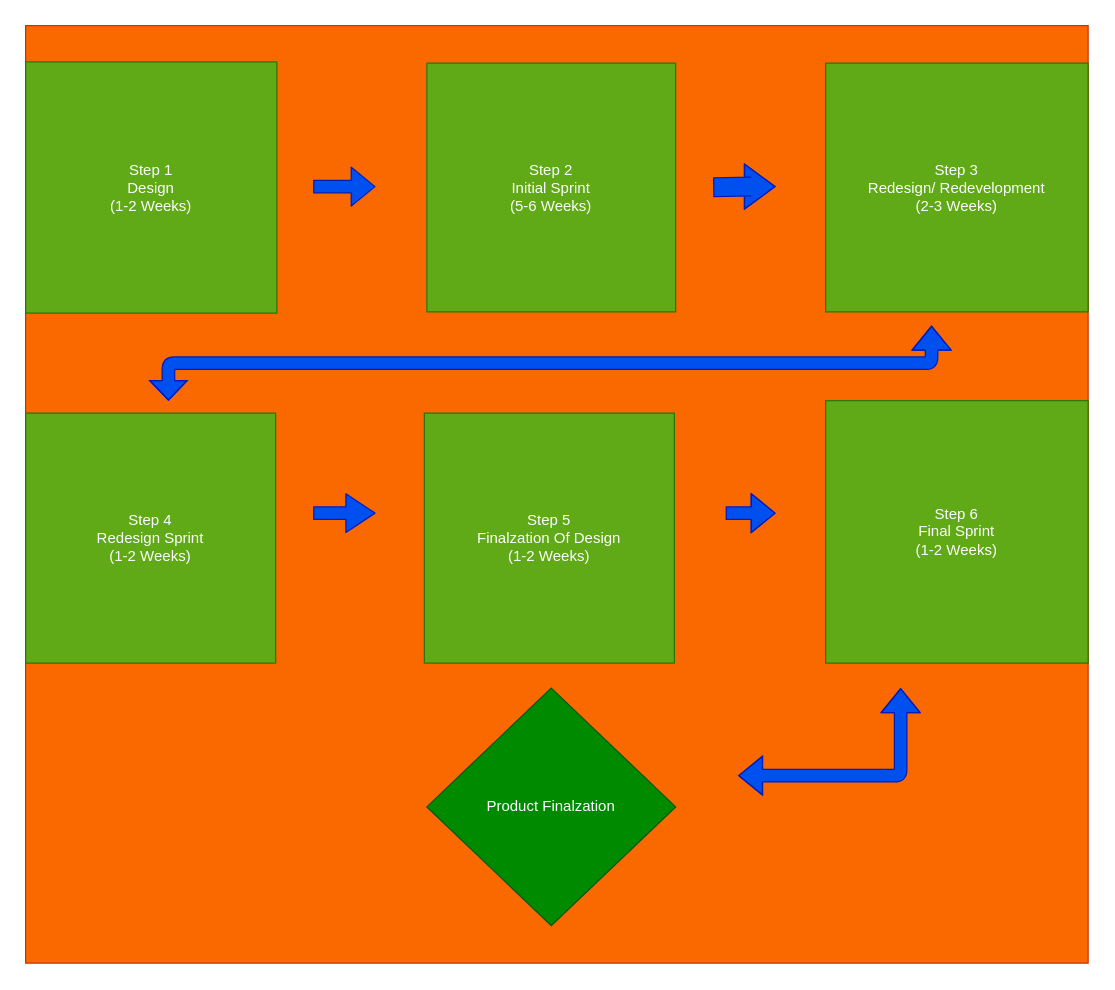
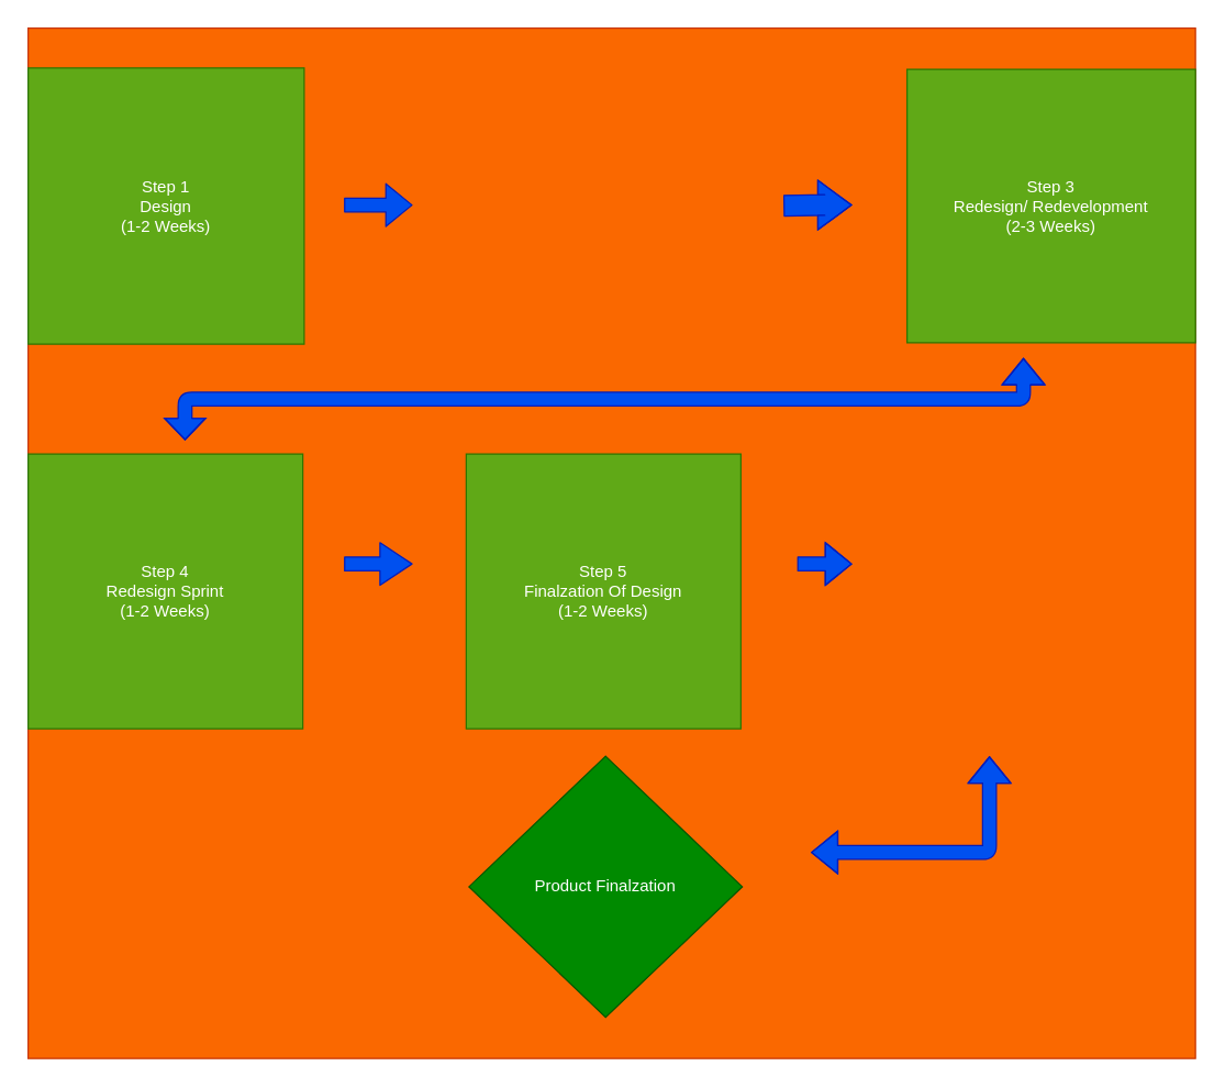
- <mxCell id="4" value="Step 2&lt;br&gt;Initial Sprint &lt;br&gt;(5-6 Weeks)" style="whiteSpace=wrap;html=1;aspect=fixed;fillColor=#60a917;fontColor=#ffffff;strokeColor=#2D7600;" parent="1" vertex="1"><mxGeometry x="341" y="50" width="199" height="199" as="geometry" /></mxCell>
- <mxCell id="13" value="Step 6&lt;br&gt;Final Sprint&lt;br&gt;(1-2 Weeks)" style="whiteSpace=wrap;html=1;aspect=fixed;fillColor=#60a917;fontColor=#ffffff;strokeColor=#2D7600;" parent="1" vertex="1"><mxGeometry x="660" y="320" width="210" height="210" as="geometry" /></mxCell>
